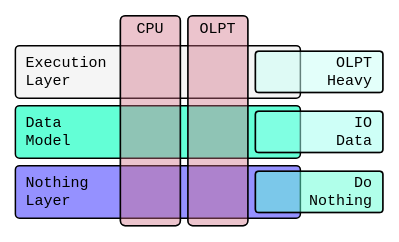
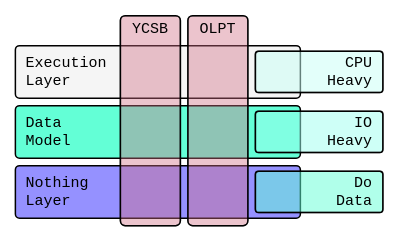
- <mxCell id="10" value="CPU" style="rounded=1;whiteSpace=wrap;html=1;strokeWidth=2;align=center;fontSize=20;fontFamily=Courier New;arcSize=8;perimeterSpacing=0;fillColor=none;verticalAlign=top;" vertex="1" parent="1"><mxGeometry x="160" y="20" width="80" height="280" as="geometry" /></mxCell>
+ <mxCell id="10" value="YCSB" style="rounded=1;whiteSpace=wrap;html=1;strokeWidth=2;align=center;fontSize=20;fontFamily=Courier New;arcSize=8;perimeterSpacing=0;fillColor=none;verticalAlign=top;" vertex="1" parent="1"><mxGeometry x="160" y="20" width="80" height="280" as="geometry" /></mxCell>
- <mxCell id="12" value="&lt;div style=&quot;font-size: 20px&quot;&gt;&amp;nbsp;OLPT&amp;nbsp; &lt;br style=&quot;font-size: 20px&quot;&gt;&lt;/div&gt;&lt;div style=&quot;font-size: 20px&quot;&gt;&amp;nbsp;Heavy&amp;nbsp; &lt;br&gt;&lt;/div&gt;" style="rounded=1;whiteSpace=wrap;html=1;strokeWidth=2;align=right;fontSize=20;fontFamily=Courier New;arcSize=8;perimeterSpacing=0;fillColor=none;" vertex="1" parent="1"><mxGeometry x="340" y="67.5" width="170" height="55" as="geometry" /></mxCell>
+ <mxCell id="12" value="&lt;div style=&quot;font-size: 20px&quot;&gt;&amp;nbsp;CPU&amp;nbsp; &lt;br style=&quot;font-size: 20px&quot;&gt;&lt;/div&gt;&lt;div style=&quot;font-size: 20px&quot;&gt;&amp;nbsp;Heavy&amp;nbsp; &lt;br&gt;&lt;/div&gt;" style="rounded=1;whiteSpace=wrap;html=1;strokeWidth=2;align=right;fontSize=20;fontFamily=Courier New;arcSize=8;perimeterSpacing=0;fillColor=none;" vertex="1" parent="1"><mxGeometry x="340" y="67.5" width="170" height="55" as="geometry" /></mxCell>
- <mxCell id="13" value="&lt;div style=&quot;font-size: 20px&quot;&gt;&amp;nbsp;IO&amp;nbsp; &lt;br style=&quot;font-size: 20px&quot;&gt;&lt;/div&gt;&lt;div style=&quot;font-size: 20px&quot;&gt;&amp;nbsp;Data&amp;nbsp; &lt;br&gt;&lt;/div&gt;" style="rounded=1;whiteSpace=wrap;html=1;strokeWidth=2;align=right;fontSize=20;fontFamily=Courier New;arcSize=8;perimeterSpacing=0;fillColor=none;" vertex="1" parent="1"><mxGeometry x="340" y="147.5" width="170" height="55" as="geometry" /></mxCell>
+ <mxCell id="13" value="&lt;div style=&quot;font-size: 20px&quot;&gt;&amp;nbsp;IO&amp;nbsp; &lt;br style=&quot;font-size: 20px&quot;&gt;&lt;/div&gt;&lt;div style=&quot;font-size: 20px&quot;&gt;&amp;nbsp;Heavy&amp;nbsp; &lt;br&gt;&lt;/div&gt;" style="rounded=1;whiteSpace=wrap;html=1;strokeWidth=2;align=right;fontSize=20;fontFamily=Courier New;arcSize=8;perimeterSpacing=0;fillColor=none;" vertex="1" parent="1"><mxGeometry x="340" y="147.5" width="170" height="55" as="geometry" /></mxCell>
- <mxCell id="14" value="&lt;div style=&quot;font-size: 20px&quot;&gt;&amp;nbsp;Do&amp;nbsp; &lt;br style=&quot;font-size: 20px&quot;&gt;&lt;/div&gt;&lt;div style=&quot;font-size: 20px&quot;&gt;&amp;nbsp;Nothing&amp;nbsp; &lt;br&gt;&lt;/div&gt;" style="rounded=1;whiteSpace=wrap;html=1;strokeWidth=2;align=right;fontSize=20;fontFamily=Courier New;arcSize=8;perimeterSpacing=0;fillColor=none;" vertex="1" parent="1"><mxGeometry x="340" y="227.5" width="170" height="55" as="geometry" /></mxCell>
+ <mxCell id="14" value="&lt;div style=&quot;font-size: 20px&quot;&gt;&amp;nbsp;Do&amp;nbsp; &lt;br style=&quot;font-size: 20px&quot;&gt;&lt;/div&gt;&lt;div style=&quot;font-size: 20px&quot;&gt;&amp;nbsp;Data&amp;nbsp; &lt;br&gt;&lt;/div&gt;" style="rounded=1;whiteSpace=wrap;html=1;strokeWidth=2;align=right;fontSize=20;fontFamily=Courier New;arcSize=8;perimeterSpacing=0;fillColor=none;" vertex="1" parent="1"><mxGeometry x="340" y="227.5" width="170" height="55" as="geometry" /></mxCell>
